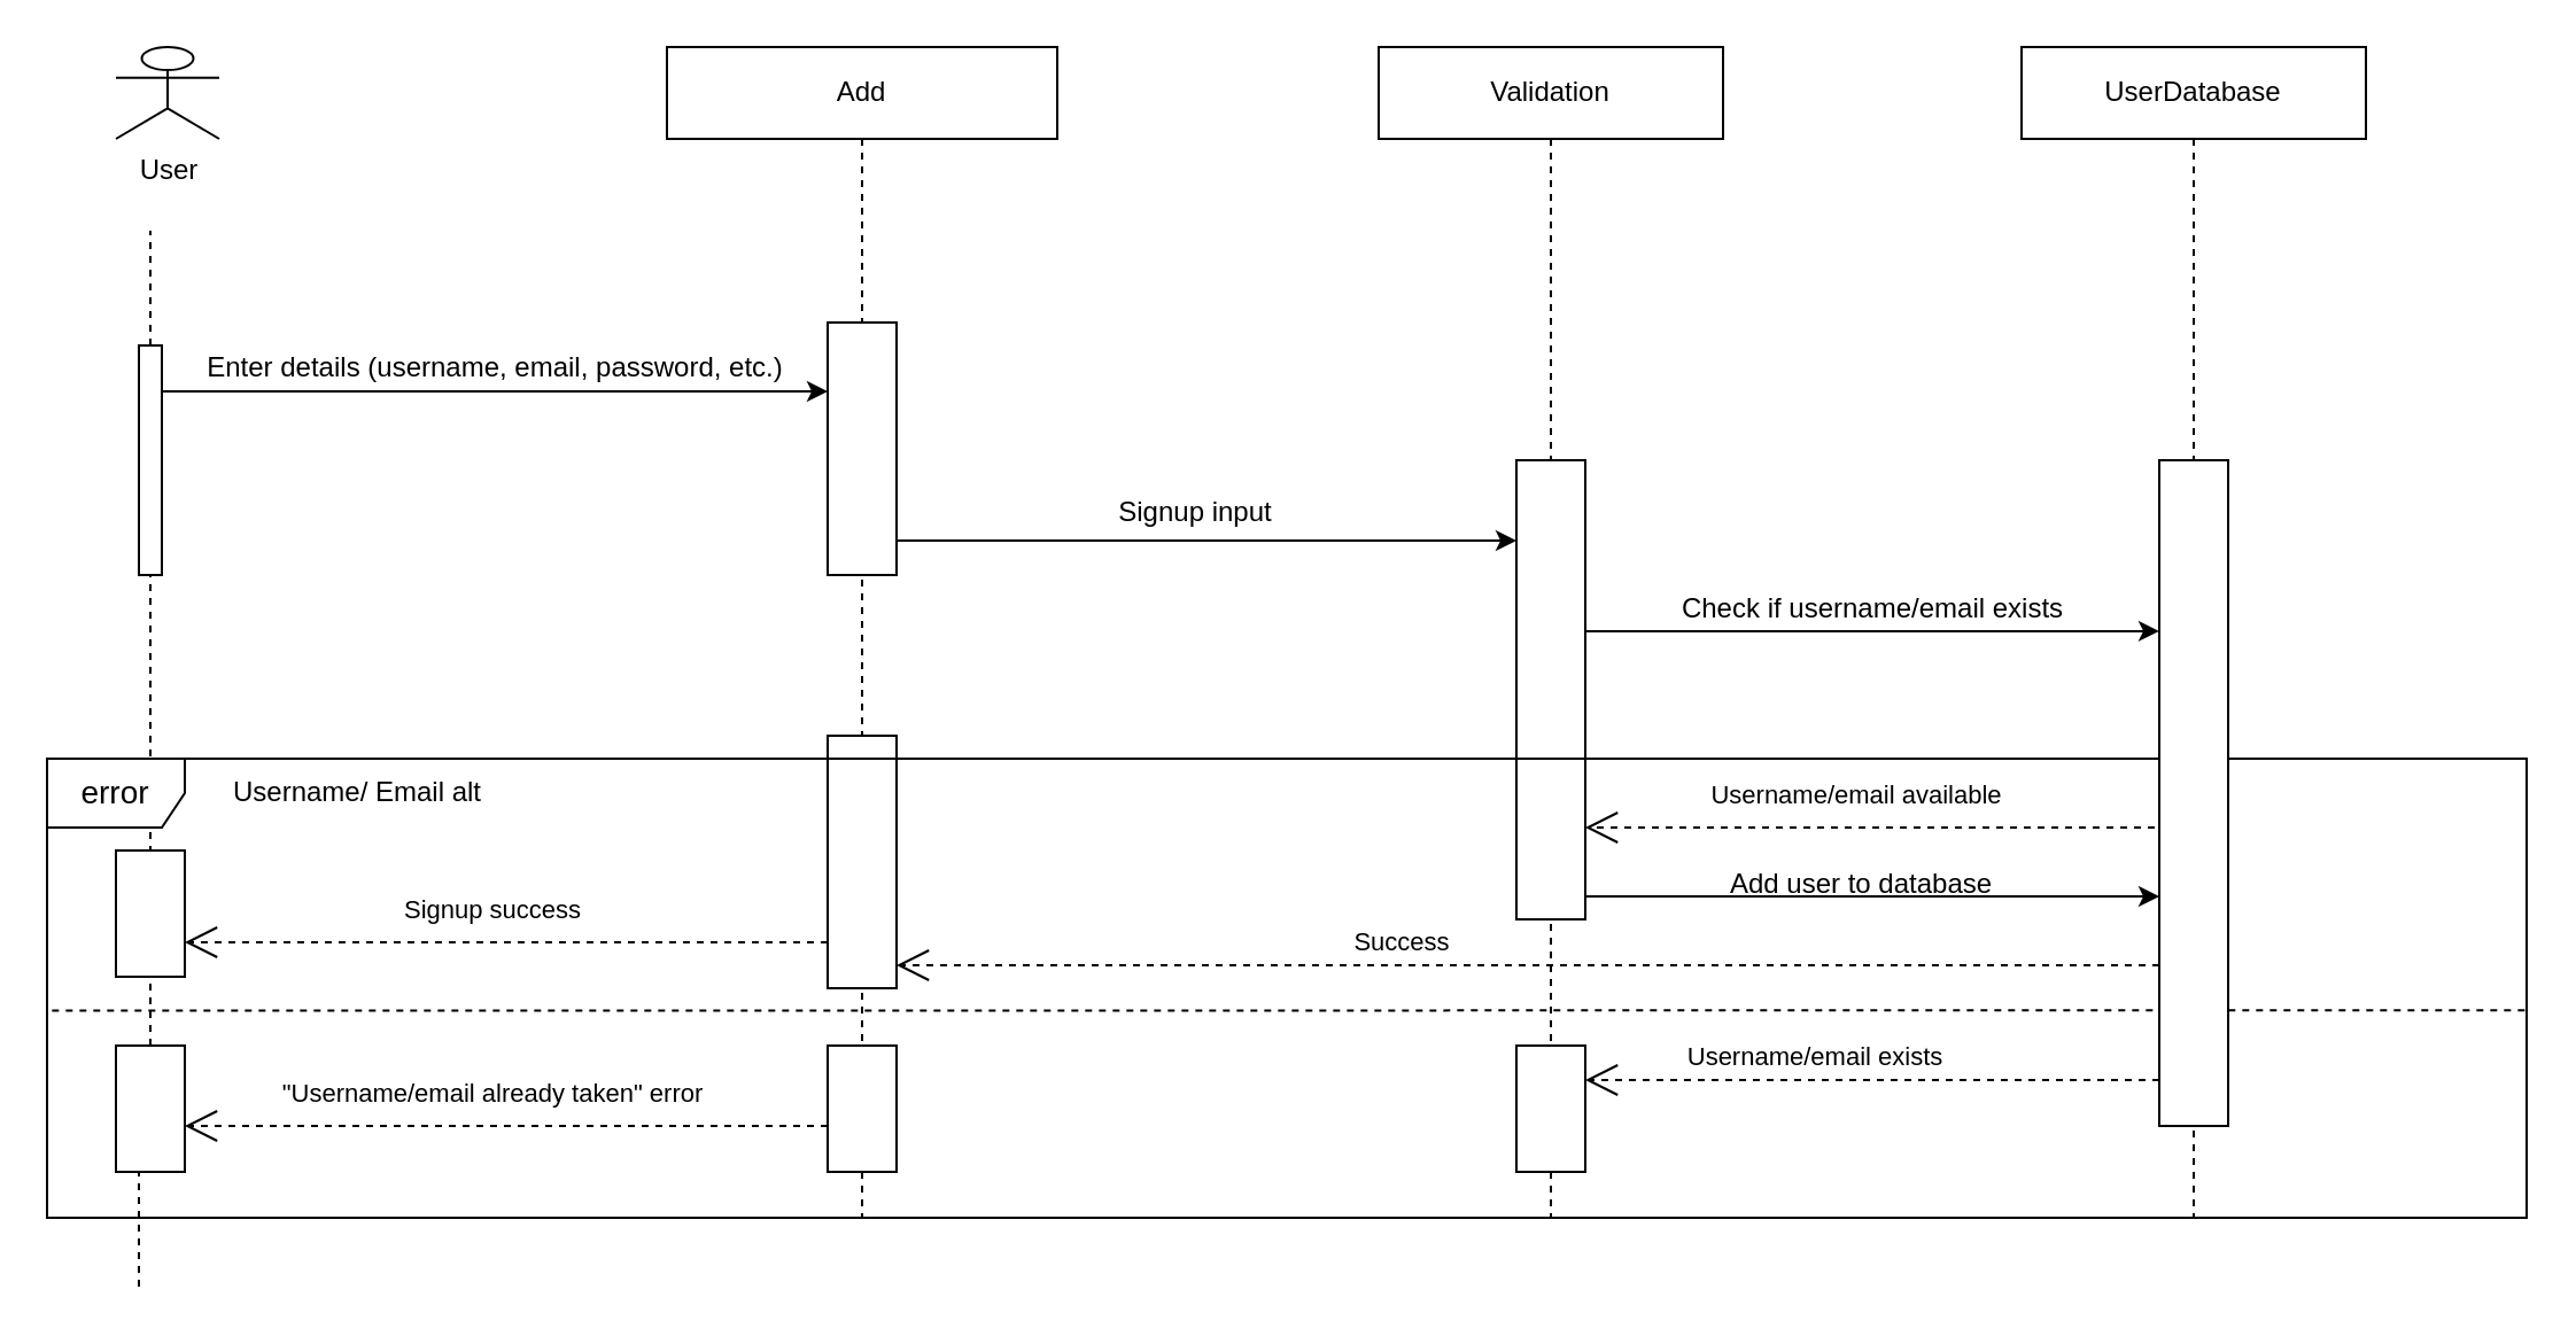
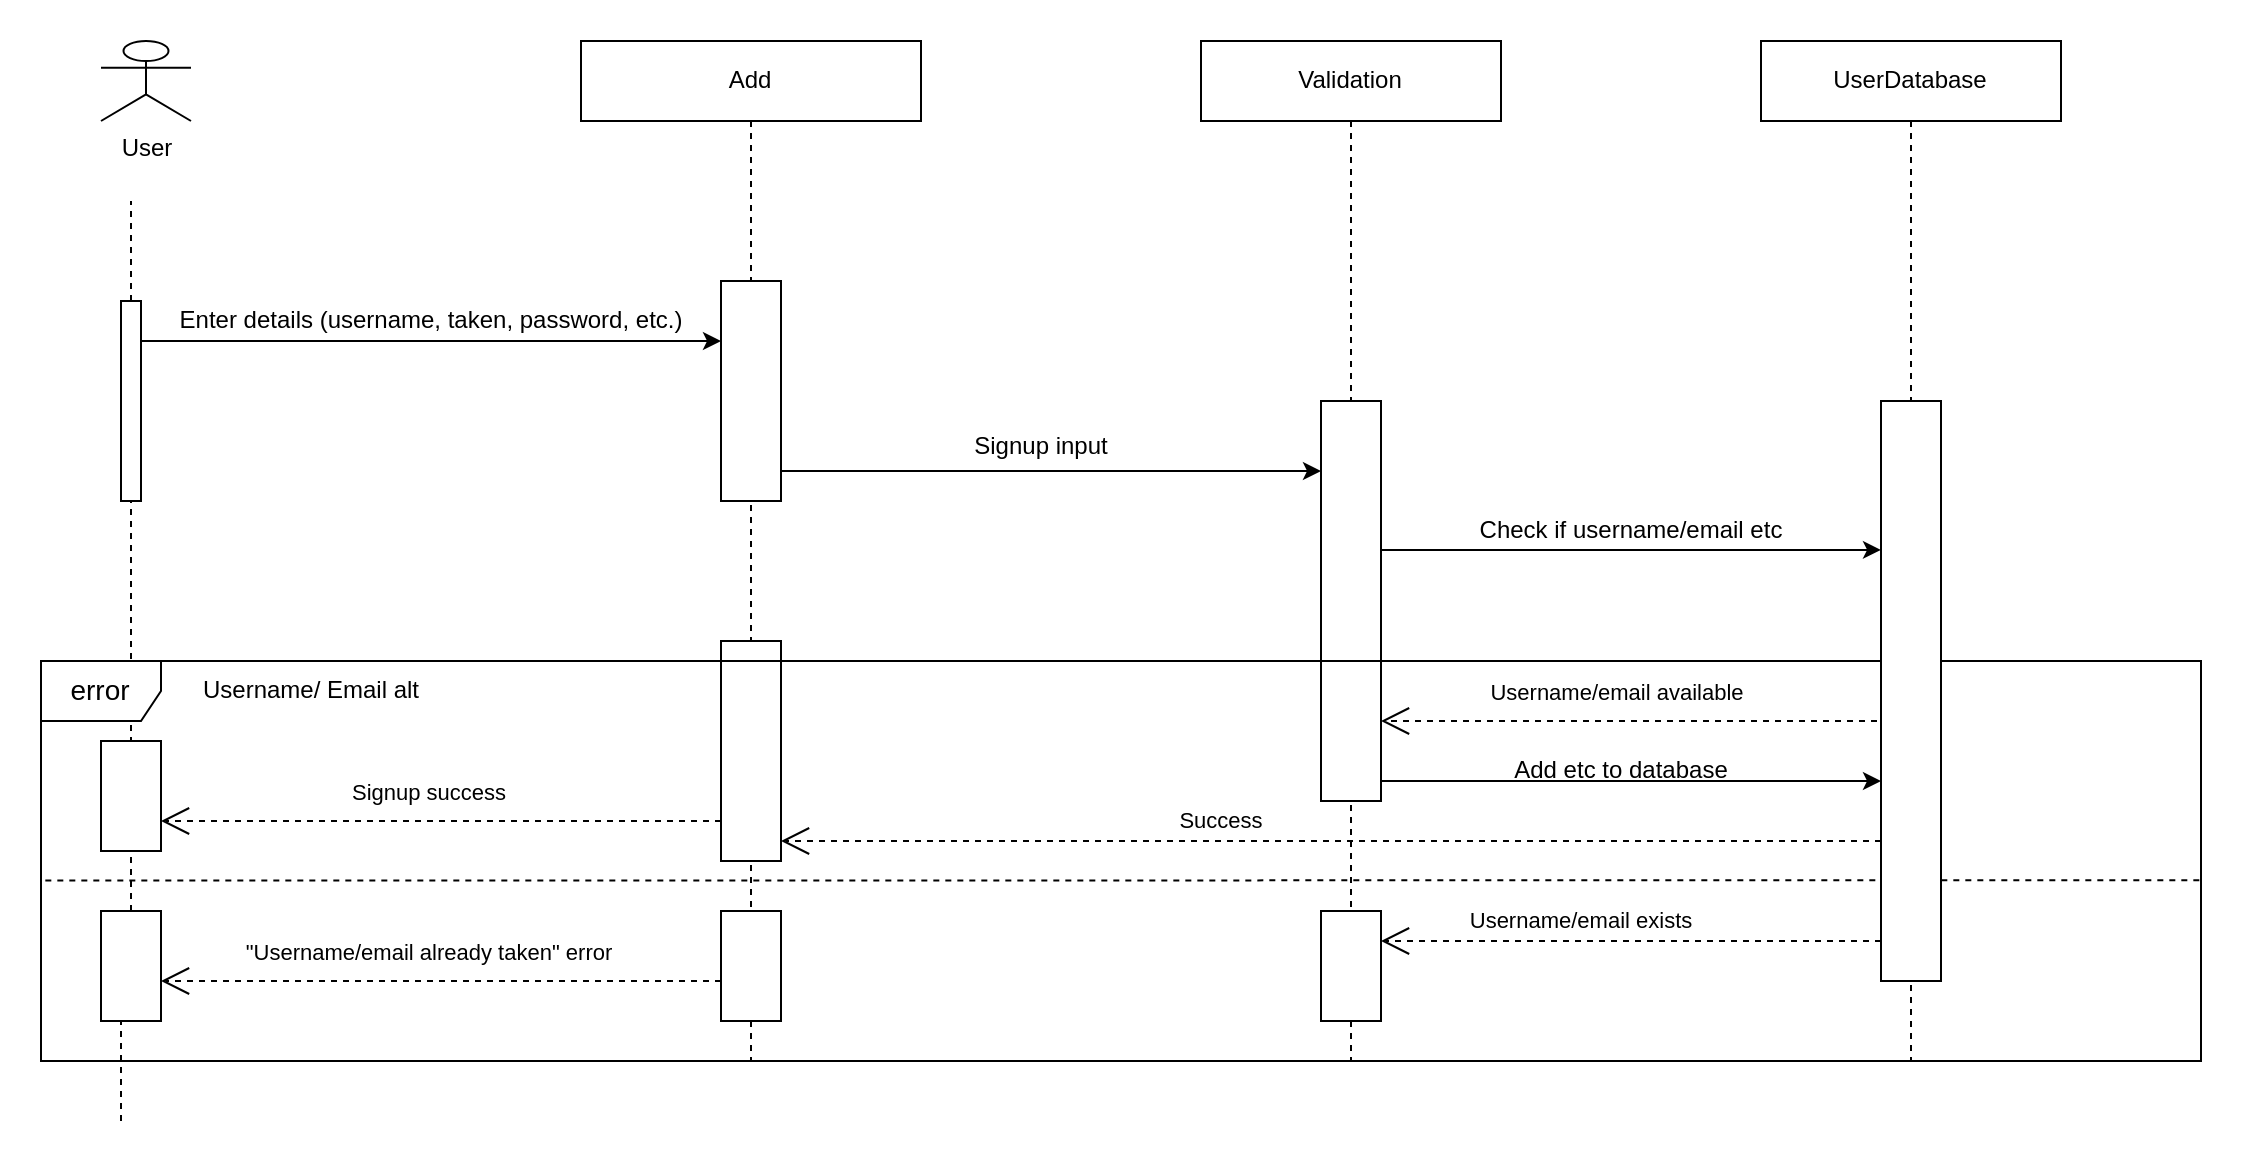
- <mxCell id="13" value="Enter details (username, email, password, etc.)" style="text;html=1;align=center;verticalAlign=middle;resizable=0;points=[];autosize=1;strokeColor=none;fillColor=none;" vertex="1" parent="1"><mxGeometry x="80" y="145" width="270" height="30" as="geometry" /></mxCell>
+ <mxCell id="13" value="Enter details (username, taken, password, etc.)" style="text;html=1;align=center;verticalAlign=middle;resizable=0;points=[];autosize=1;strokeColor=none;fillColor=none;" vertex="1" parent="1"><mxGeometry x="80" y="145" width="270" height="30" as="geometry" /></mxCell>
- <mxCell id="25" value="Check if username/email exists" style="text;html=1;align=center;verticalAlign=middle;resizable=0;points=[];autosize=1;strokeColor=none;fillColor=none;" vertex="1" parent="1"><mxGeometry x="720" y="250" width="190" height="30" as="geometry" /></mxCell>
+ <mxCell id="25" value="Check if username/email etc" style="text;html=1;align=center;verticalAlign=middle;resizable=0;points=[];autosize=1;strokeColor=none;fillColor=none;" vertex="1" parent="1"><mxGeometry x="720" y="250" width="190" height="30" as="geometry" /></mxCell>
- <mxCell id="27" value="Add user to database" style="text;html=1;align=center;verticalAlign=middle;resizable=0;points=[];autosize=1;strokeColor=none;fillColor=none;" vertex="1" parent="1"><mxGeometry x="740" y="370" width="140" height="30" as="geometry" /></mxCell>
+ <mxCell id="27" value="Add etc to database" style="text;html=1;align=center;verticalAlign=middle;resizable=0;points=[];autosize=1;strokeColor=none;fillColor=none;" vertex="1" parent="1"><mxGeometry x="740" y="370" width="140" height="30" as="geometry" /></mxCell>
